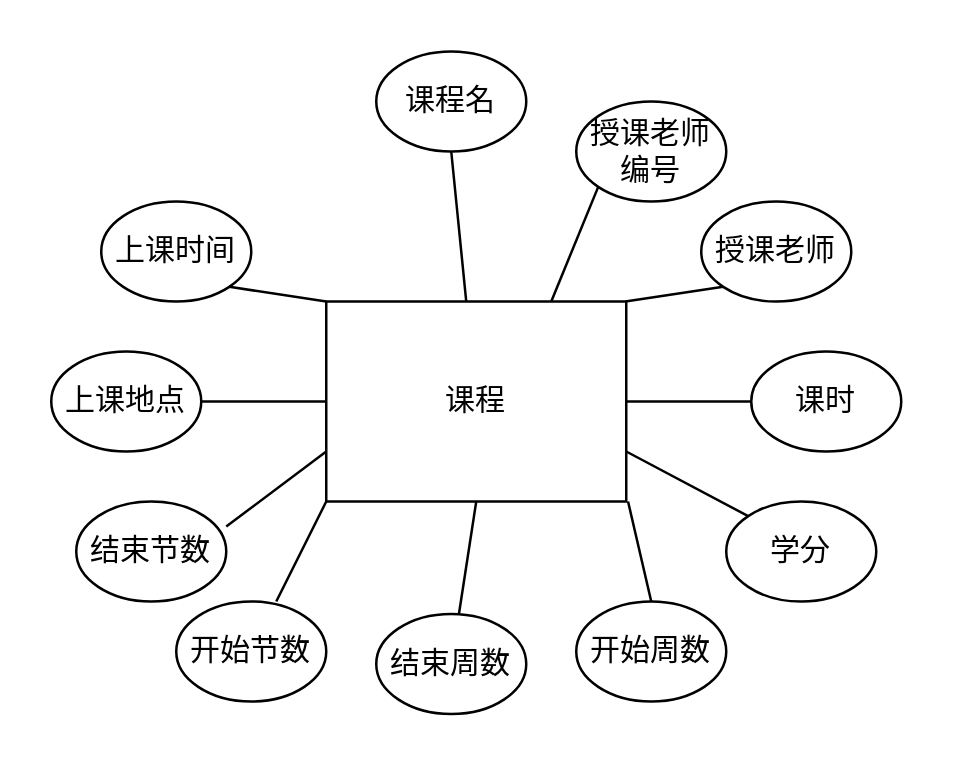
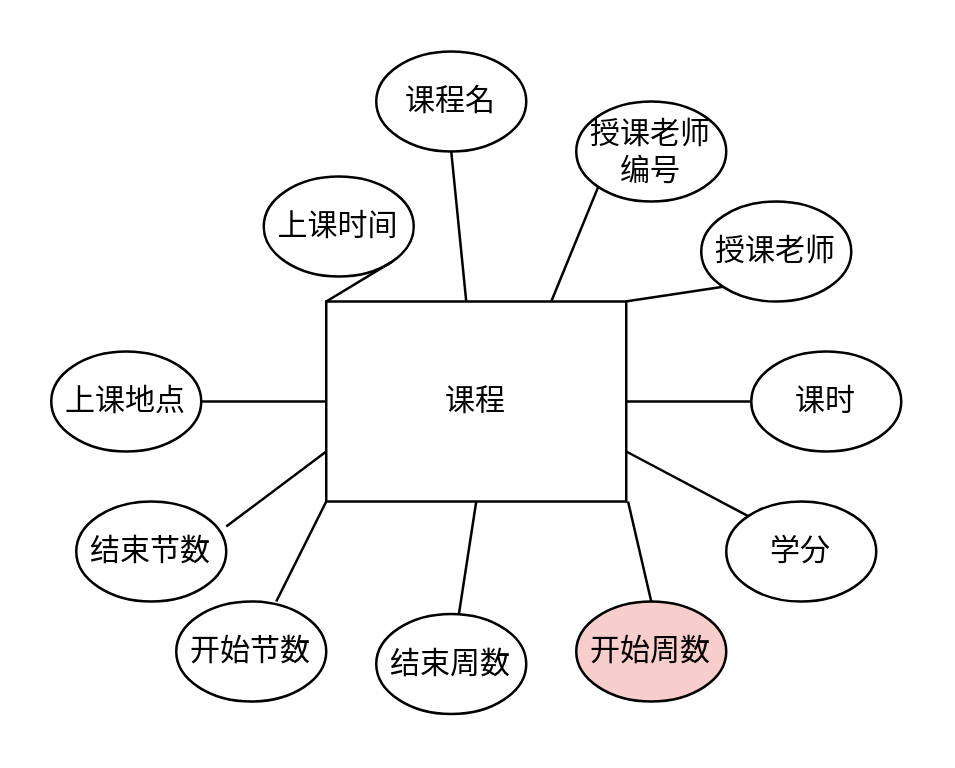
- <mxCell id="4" value="上课时间" style="ellipse;whiteSpace=wrap;html=1;" vertex="1" parent="1"><mxGeometry x="40" y="80" width="60" height="40" as="geometry" /></mxCell>
+ <mxCell id="4" value="上课时间" style="ellipse;whiteSpace=wrap;html=1;" vertex="1" parent="1"><mxGeometry x="105" y="70" width="60" height="40" as="geometry" /></mxCell>
- <mxCell id="6" value="开始周数" style="ellipse;whiteSpace=wrap;html=1;" vertex="1" parent="1"><mxGeometry x="230" y="240" width="60" height="40" as="geometry" /></mxCell>
+ <mxCell id="6" value="开始周数" style="ellipse;whiteSpace=wrap;html=1;fillColor=#f8cecc;" vertex="1" parent="1"><mxGeometry x="230" y="240" width="60" height="40" as="geometry" /></mxCell>
